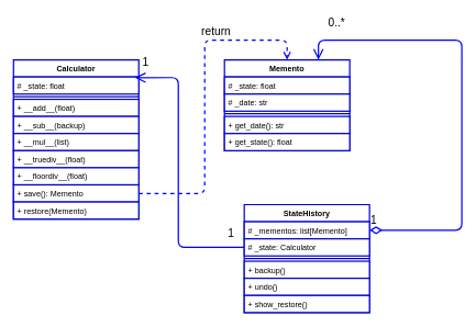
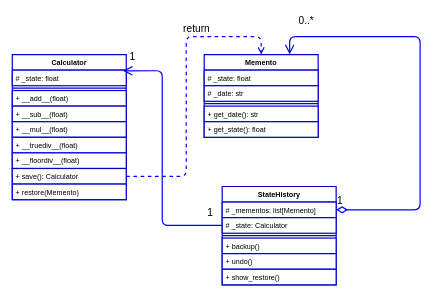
- <mxCell id="6" value="+ __sub__(backup)" style="text;align=left;verticalAlign=top;spacingLeft=4;spacingRight=4;overflow=hidden;rotatable=0;points=[[0,0.5],[1,0.5]];portConstraint=eastwest;fontColor=#000000;strokeColor=#0000CC;strokeWidth=2;fillColor=#FFFFFF;" parent="2" vertex="1"><mxGeometry y="86" width="190" height="26" as="geometry" /></mxCell>
+ <mxCell id="6" value="+ __sub__(float)" style="text;align=left;verticalAlign=top;spacingLeft=4;spacingRight=4;overflow=hidden;rotatable=0;points=[[0,0.5],[1,0.5]];portConstraint=eastwest;fontColor=#000000;strokeColor=#0000CC;strokeWidth=2;fillColor=#FFFFFF;" parent="2" vertex="1"><mxGeometry y="86" width="190" height="26" as="geometry" /></mxCell>
- <mxCell id="7" value="+ __mul__(list)" style="text;align=left;verticalAlign=top;spacingLeft=4;spacingRight=4;overflow=hidden;rotatable=0;points=[[0,0.5],[1,0.5]];portConstraint=eastwest;fontColor=#000000;strokeColor=#0000CC;strokeWidth=2;fillColor=#FFFFFF;" vertex="1" parent="2"><mxGeometry y="112" width="190" height="26" as="geometry" /></mxCell>
+ <mxCell id="7" value="+ __mul__(float)" style="text;align=left;verticalAlign=top;spacingLeft=4;spacingRight=4;overflow=hidden;rotatable=0;points=[[0,0.5],[1,0.5]];portConstraint=eastwest;fontColor=#000000;strokeColor=#0000CC;strokeWidth=2;fillColor=#FFFFFF;" vertex="1" parent="2"><mxGeometry y="112" width="190" height="26" as="geometry" /></mxCell>
- <mxCell id="10" value="+ save(): Memento" style="text;align=left;verticalAlign=top;spacingLeft=4;spacingRight=4;overflow=hidden;rotatable=0;points=[[0,0.5],[1,0.5]];portConstraint=eastwest;fontColor=#000000;strokeColor=#0000CC;strokeWidth=2;fillColor=#FFFFFF;" vertex="1" parent="2"><mxGeometry y="190" width="190" height="26" as="geometry" /></mxCell>
+ <mxCell id="10" value="+ save(): Calculator" style="text;align=left;verticalAlign=top;spacingLeft=4;spacingRight=4;overflow=hidden;rotatable=0;points=[[0,0.5],[1,0.5]];portConstraint=eastwest;fontColor=#000000;strokeColor=#0000CC;strokeWidth=2;fillColor=#FFFFFF;" vertex="1" parent="2"><mxGeometry y="190" width="190" height="26" as="geometry" /></mxCell>
